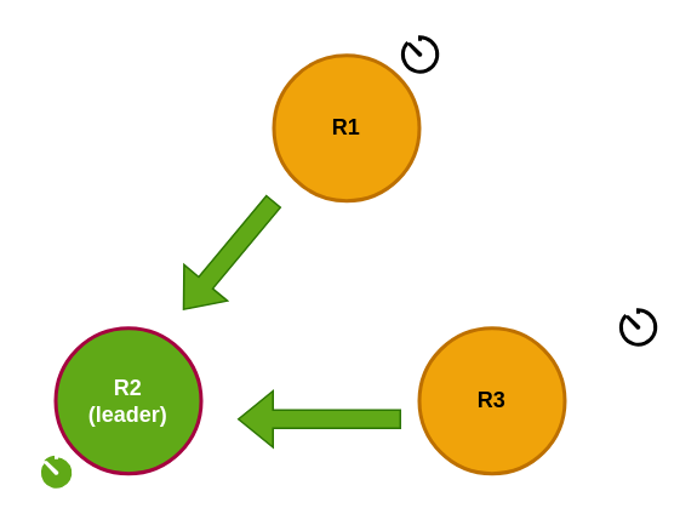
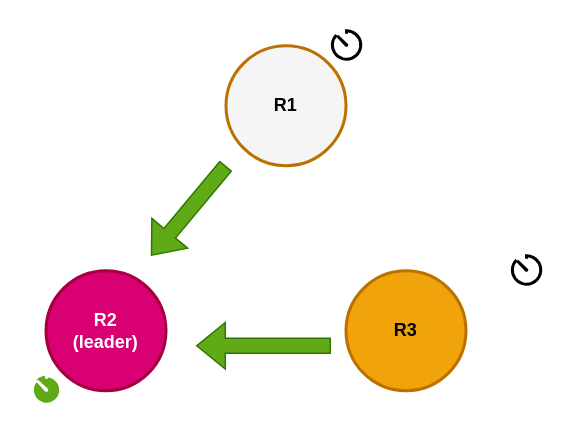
- <mxCell id="2" value="R1" style="ellipse;whiteSpace=wrap;html=1;aspect=fixed;fillColor=#f0a30a;fontColor=#000000;strokeColor=#BD7000;strokeWidth=2;fontStyle=1;perimeterSpacing=0;" vertex="1" parent="1"><mxGeometry x="150" y="30" width="80" height="80" as="geometry" /></mxCell>
+ <mxCell id="2" value="R1" style="ellipse;whiteSpace=wrap;html=1;aspect=fixed;fillColor=#f5f5f5;fontColor=#000000;strokeColor=#BD7000;strokeWidth=2;fontStyle=1;perimeterSpacing=0;" vertex="1" parent="1"><mxGeometry x="150" y="30" width="80" height="80" as="geometry" /></mxCell>
- <mxCell id="3" value="R2&lt;br&gt;(leader)" style="ellipse;whiteSpace=wrap;html=1;aspect=fixed;fillColor=#60a917;fontColor=#ffffff;strokeColor=#A50040;strokeWidth=2;fontStyle=1;" vertex="1" parent="1"><mxGeometry x="30" y="180" width="80" height="80" as="geometry" /></mxCell>
+ <mxCell id="3" value="R2&lt;br&gt;(leader)" style="ellipse;whiteSpace=wrap;html=1;aspect=fixed;fillColor=#d80073;fontColor=#ffffff;strokeColor=#A50040;strokeWidth=2;fontStyle=1" vertex="1" parent="1"><mxGeometry x="30" y="180" width="80" height="80" as="geometry" /></mxCell>
